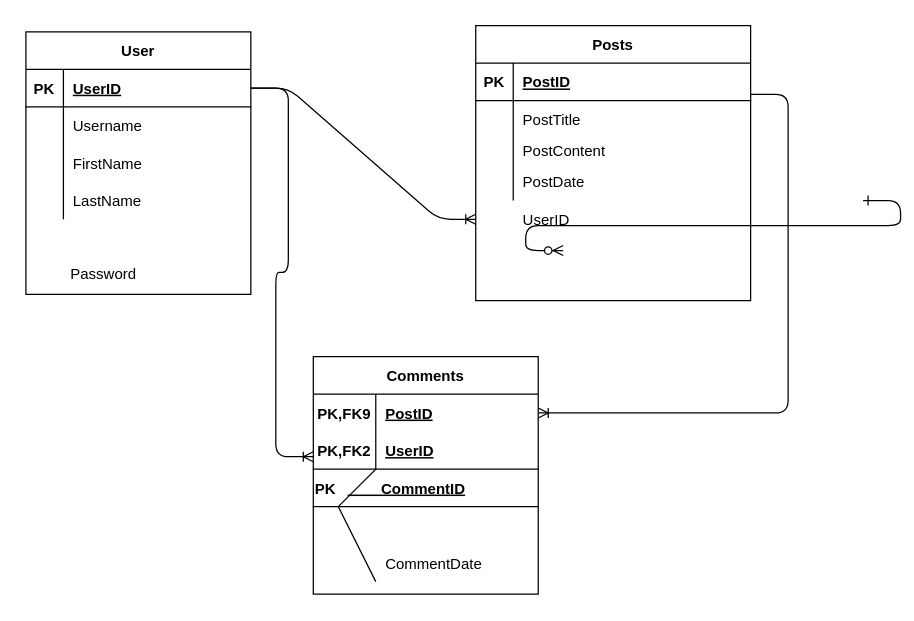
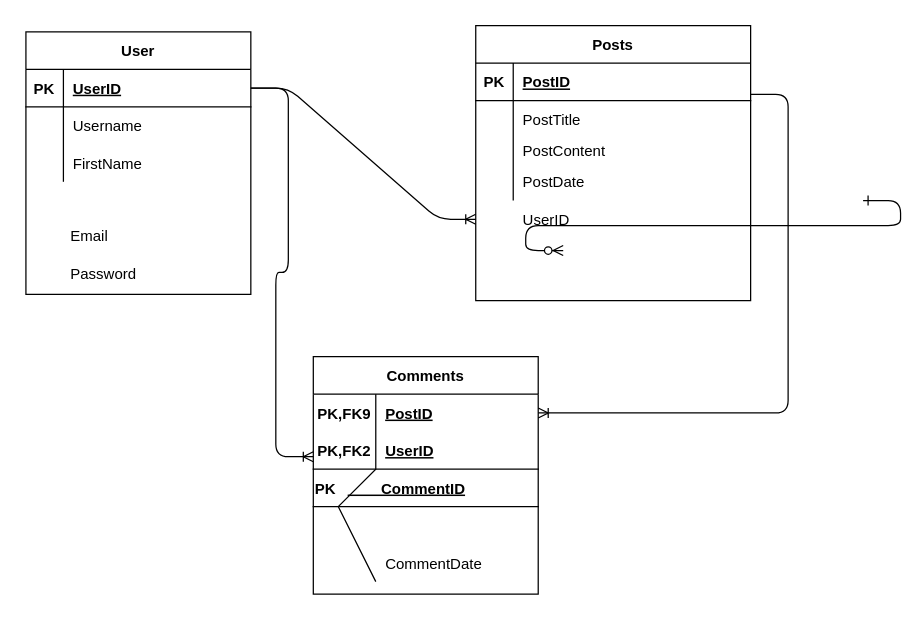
- <mxCell id="15" value="LastName" style="shape=partialRectangle;connectable=0;fillColor=none;top=0;left=0;bottom=0;right=0;align=left;spacingLeft=6;overflow=hidden;" vertex="1" parent="13"><mxGeometry x="30" width="150" height="30" as="geometry" /></mxCell>
+ <mxCell id="16" value="Email" style="text;strokeColor=none;fillColor=none;spacingLeft=4;spacingRight=4;overflow=hidden;rotatable=0;points=[[0,0.5],[1,0.5]];portConstraint=eastwest;fontSize=12;" vertex="1" parent="1"><mxGeometry x="50" y="175" width="130" height="30" as="geometry" /></mxCell>
